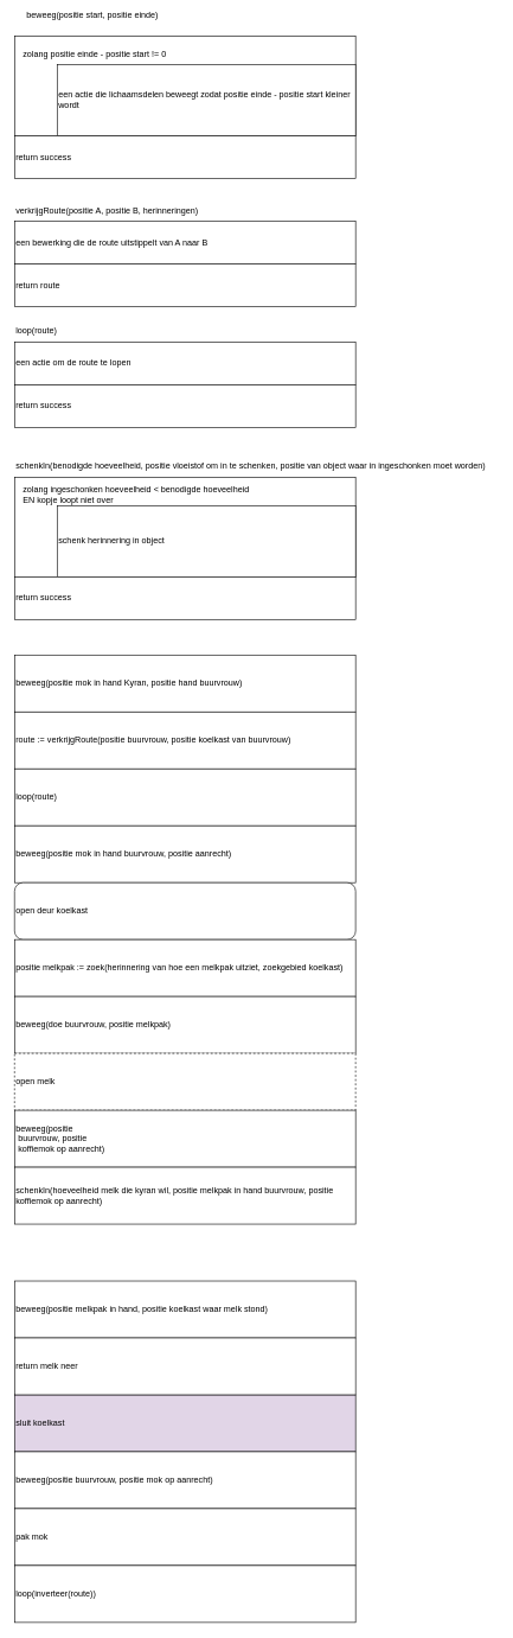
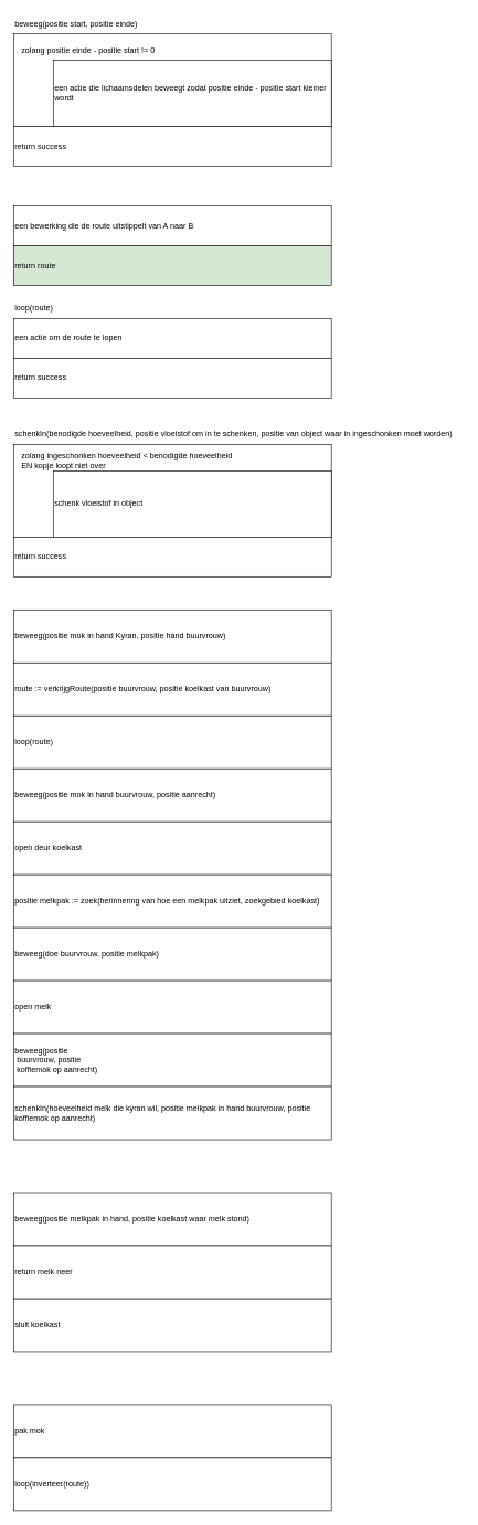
- <mxCell id="13" value="beweeg(positie start, positie einde)" style="text;html=1;align=left;verticalAlign=middle;resizable=0;points=[];autosize=1;strokeColor=none;fillColor=none;" vertex="1" parent="1"><mxGeometry x="35" y="5" width="210" height="30" as="geometry" /></mxCell>
+ <mxCell id="13" value="beweeg(positie start, positie einde)" style="text;html=1;align=left;verticalAlign=middle;resizable=0;points=[];autosize=1;strokeColor=none;fillColor=none;" vertex="1" parent="1"><mxGeometry x="20" y="20" width="210" height="30" as="geometry" /></mxCell>
- <mxCell id="18" value="verkrijgRoute(positie A, positie B, herinneringen)" style="text;html=1;strokeColor=none;fillColor=none;align=left;verticalAlign=middle;whiteSpace=wrap;rounded=0;" vertex="1" parent="1"><mxGeometry x="20" y="280" width="340" height="30" as="geometry" /></mxCell>
- <mxCell id="19" value="return route" style="rounded=0;whiteSpace=wrap;html=1;align=left;" vertex="1" parent="1"><mxGeometry x="20" y="370" width="480" height="60" as="geometry" /></mxCell>
+ <mxCell id="19" value="return route" style="rounded=0;whiteSpace=wrap;html=1;align=left;fillColor=#d5e8d4;" vertex="1" parent="1"><mxGeometry x="20" y="370" width="480" height="60" as="geometry" /></mxCell>
- <mxCell id="25" value="schenk herinnering in object" style="rounded=0;whiteSpace=wrap;html=1;align=left;" vertex="1" parent="1"><mxGeometry x="80" y="710" width="420" height="100" as="geometry" /></mxCell>
+ <mxCell id="25" value="schenk vloeistof in object" style="rounded=0;whiteSpace=wrap;html=1;align=left;" vertex="1" parent="1"><mxGeometry x="80" y="710" width="420" height="100" as="geometry" /></mxCell>
- <mxCell id="6" value="open deur koelkast" style="whiteSpace=wrap;html=1;align=left;rounded=1;" vertex="1" parent="1"><mxGeometry x="20" y="1240" width="480" height="80" as="geometry" /></mxCell>
+ <mxCell id="6" value="open deur koelkast" style="rounded=0;whiteSpace=wrap;html=1;align=left;" vertex="1" parent="1"><mxGeometry x="20" y="1240" width="480" height="80" as="geometry" /></mxCell>
- <mxCell id="9" value="open melk" style="rounded=0;whiteSpace=wrap;html=1;align=left;dashed=1;" vertex="1" parent="1"><mxGeometry x="20" y="1480" width="480" height="80" as="geometry" /></mxCell>
+ <mxCell id="9" value="open melk" style="rounded=0;whiteSpace=wrap;html=1;align=left;" vertex="1" parent="1"><mxGeometry x="20" y="1480" width="480" height="80" as="geometry" /></mxCell>
- <mxCell id="28" value="sluit koelkast" style="rounded=0;whiteSpace=wrap;html=1;align=left;fillColor=#e1d5e7;" vertex="1" parent="1"><mxGeometry x="20" y="1960" width="480" height="80" as="geometry" /></mxCell>
+ <mxCell id="28" value="sluit koelkast" style="rounded=0;whiteSpace=wrap;html=1;align=left;" vertex="1" parent="1"><mxGeometry x="20" y="1960" width="480" height="80" as="geometry" /></mxCell>
- <mxCell id="29" value="beweeg(positie buurvrouw, positie mok op aanrecht)" style="rounded=0;whiteSpace=wrap;html=1;align=left;" vertex="1" parent="1"><mxGeometry x="20" y="2040" width="480" height="80" as="geometry" /></mxCell>
